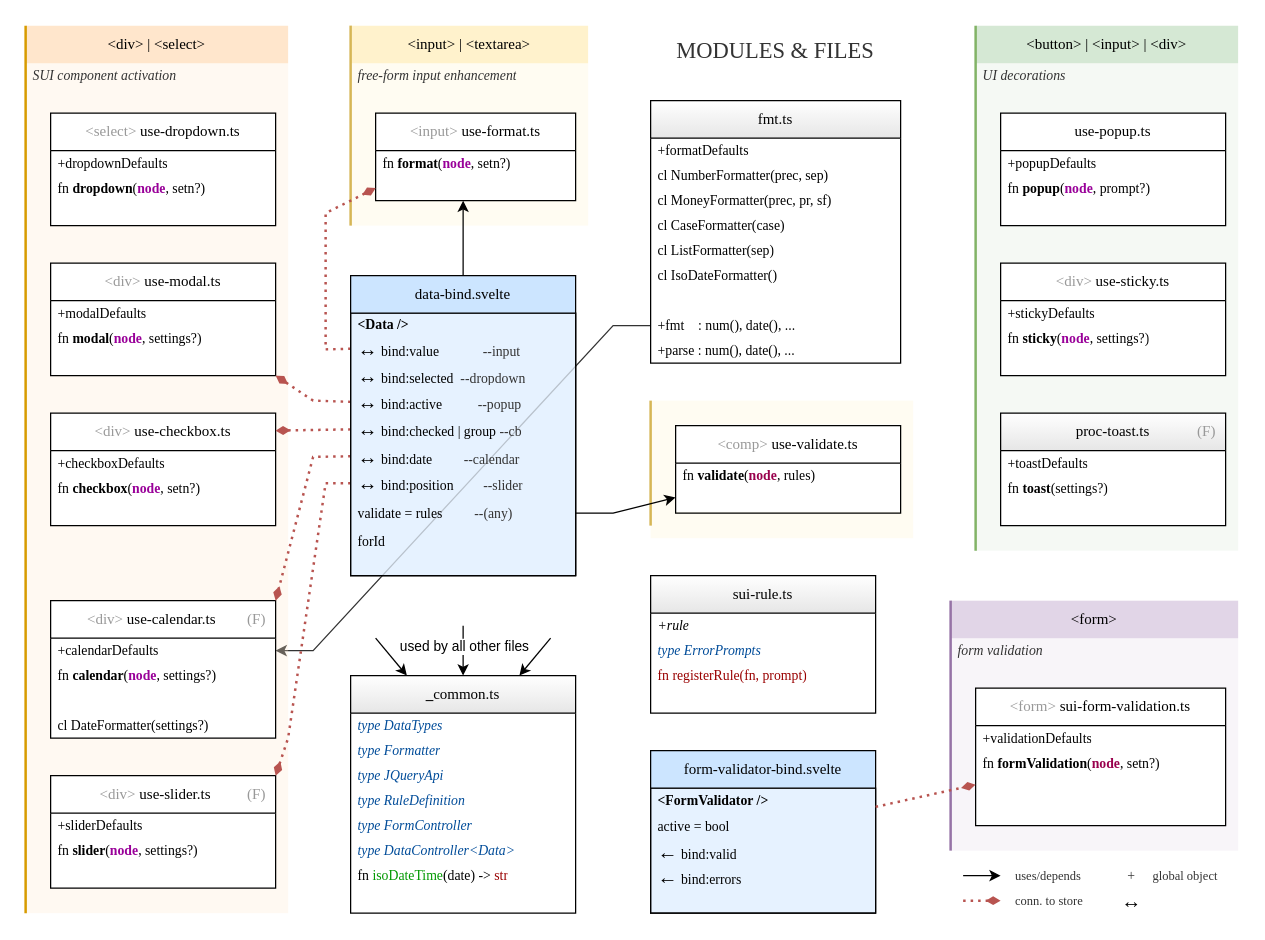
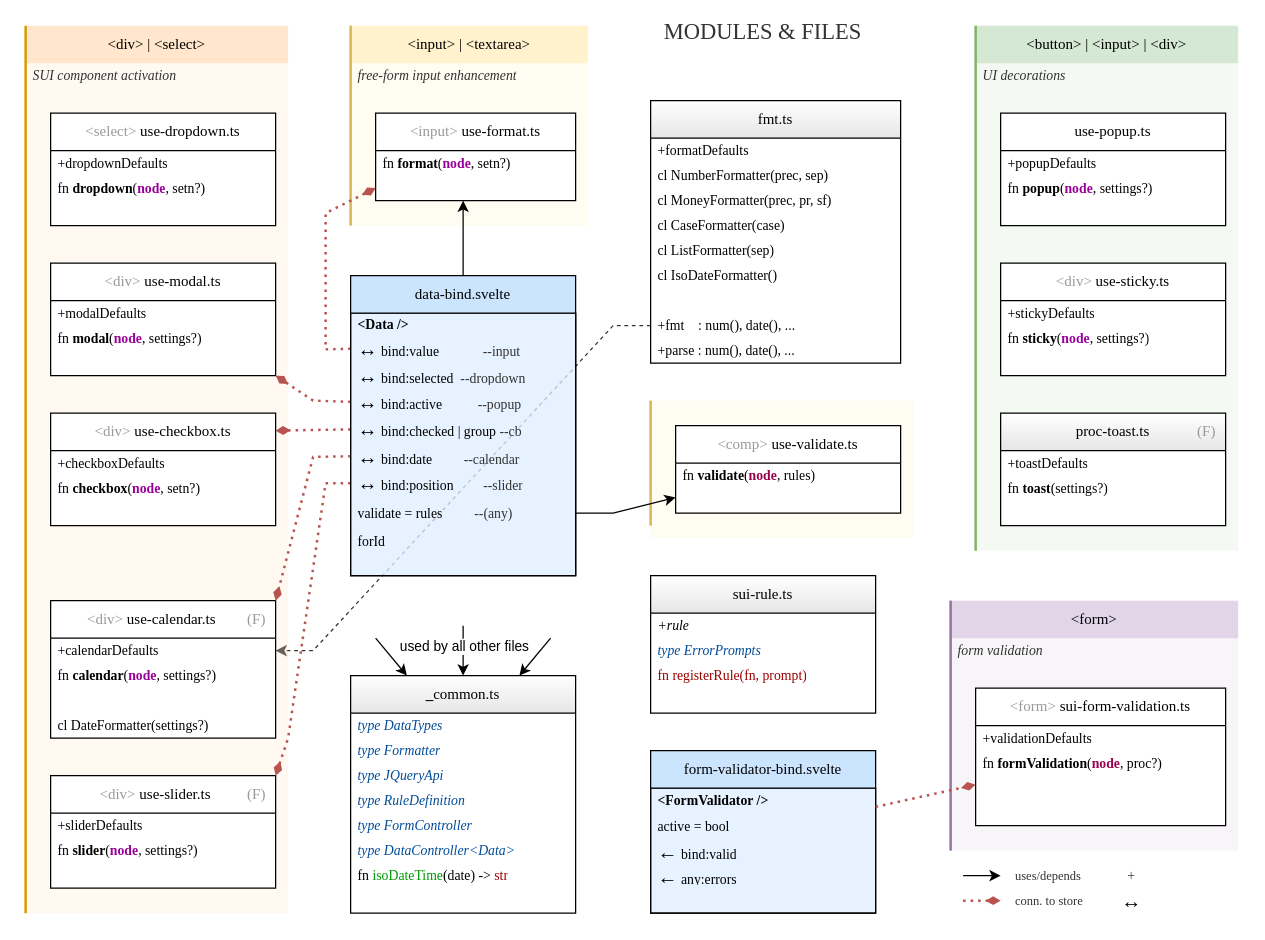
- <mxCell id="102" value="MODULES &amp;amp; FILES" style="rounded=0;whiteSpace=wrap;html=1;fillColor=none;strokeColor=none;fontFamily=Verdana;fontSize=18;fontColor=#333333;align=center;" vertex="1" parent="1"><mxGeometry x="520" y="20" width="200" height="40" as="geometry" /></mxCell>
+ <mxCell id="102" value="MODULES &amp;amp; FILES" style="rounded=0;whiteSpace=wrap;html=1;fillColor=none;strokeColor=none;fontFamily=Verdana;fontSize=18;fontColor=#333333;align=center;" vertex="1" parent="1"><mxGeometry x="510" y="5" width="200" height="40" as="geometry" /></mxCell>
- <mxCell id="47" value="fn &lt;b style=&quot;font-size: 11px;&quot;&gt;popup&lt;/b&gt;(&lt;font color=&quot;#990099&quot;&gt;&lt;b&gt;node&lt;/b&gt;&lt;/font&gt;, prompt?)" style="text;strokeColor=none;fillColor=none;align=left;verticalAlign=middle;spacingLeft=4;spacingRight=4;overflow=hidden;points=[[0,0.5],[1,0.5]];portConstraint=eastwest;rotatable=0;whiteSpace=wrap;html=1;fontFamily=Verdana;fontSize=11;" vertex="1" parent="45"><mxGeometry y="50" width="180" height="20" as="geometry" /></mxCell>
+ <mxCell id="47" value="fn &lt;b style=&quot;font-size: 11px;&quot;&gt;popup&lt;/b&gt;(&lt;font color=&quot;#990099&quot;&gt;&lt;b&gt;node&lt;/b&gt;&lt;/font&gt;, settings?)" style="text;strokeColor=none;fillColor=none;align=left;verticalAlign=middle;spacingLeft=4;spacingRight=4;overflow=hidden;points=[[0,0.5],[1,0.5]];portConstraint=eastwest;rotatable=0;whiteSpace=wrap;html=1;fontFamily=Verdana;fontSize=11;" vertex="1" parent="45"><mxGeometry y="50" width="180" height="20" as="geometry" /></mxCell>
- <mxCell id="3" style="rounded=0;orthogonalLoop=1;jettySize=auto;html=1;fontSize=11;exitX=0;exitY=0.5;exitDx=0;exitDy=0;strokeColor=#333333;entryX=1;entryY=0.5;entryDx=0;entryDy=0;" edge="1" parent="1" source="74" target="29"><mxGeometry relative="1" as="geometry"><mxPoint x="520" y="270" as="sourcePoint" /><mxPoint x="220" y="560" as="targetPoint" /><Array as="points"><mxPoint x="490" y="260" /><mxPoint x="250" y="520" /></Array></mxGeometry></mxCell>
+ <mxCell id="3" style="rounded=0;orthogonalLoop=1;jettySize=auto;html=1;fontSize=11;exitX=0;exitY=0.5;exitDx=0;exitDy=0;strokeColor=#333333;entryX=1;entryY=0.5;entryDx=0;entryDy=0;dashed=1;" edge="1" parent="1" source="74" target="29"><mxGeometry relative="1" as="geometry"><mxPoint x="520" y="270" as="sourcePoint" /><mxPoint x="220" y="560" as="targetPoint" /><Array as="points"><mxPoint x="490" y="260" /><mxPoint x="250" y="520" /></Array></mxGeometry></mxCell>
- <mxCell id="81" value="fn &lt;b style=&quot;font-size: 11px;&quot;&gt;formValidation&lt;/b&gt;(&lt;font color=&quot;#99004d&quot;&gt;&lt;b&gt;node&lt;/b&gt;&lt;/font&gt;, setn?)" style="text;strokeColor=none;fillColor=none;align=left;verticalAlign=middle;spacingLeft=4;spacingRight=4;overflow=hidden;points=[[0,0.5],[1,0.5]];portConstraint=eastwest;rotatable=0;whiteSpace=wrap;html=1;fontFamily=Verdana;fontSize=11;" vertex="1" parent="79"><mxGeometry y="50" width="200" height="20" as="geometry" /></mxCell>
+ <mxCell id="81" value="fn &lt;b style=&quot;font-size: 11px;&quot;&gt;formValidation&lt;/b&gt;(&lt;font color=&quot;#99004d&quot;&gt;&lt;b&gt;node&lt;/b&gt;&lt;/font&gt;, proc?)" style="text;strokeColor=none;fillColor=none;align=left;verticalAlign=middle;spacingLeft=4;spacingRight=4;overflow=hidden;points=[[0,0.5],[1,0.5]];portConstraint=eastwest;rotatable=0;whiteSpace=wrap;html=1;fontFamily=Verdana;fontSize=11;" vertex="1" parent="79"><mxGeometry y="50" width="200" height="20" as="geometry" /></mxCell>
- <mxCell id="91" value="&lt;span style=&quot;font-family: &amp;quot;Times New Roman&amp;quot;; font-size: medium; text-align: center;&quot;&gt;←&lt;/span&gt;&amp;nbsp;bind:errors" style="text;strokeColor=none;fillColor=none;align=left;verticalAlign=bottom;spacingLeft=4;spacingRight=4;overflow=hidden;points=[[0,0.5],[1,0.5]];portConstraint=eastwest;rotatable=0;whiteSpace=wrap;html=1;fontFamily=Verdana;fontSize=11;" vertex="1" parent="87"><mxGeometry y="90" width="180" height="20" as="geometry" /></mxCell>
+ <mxCell id="91" value="&lt;span style=&quot;font-family: &amp;quot;Times New Roman&amp;quot;; font-size: medium; text-align: center;&quot;&gt;←&lt;/span&gt;&amp;nbsp;any:errors" style="text;strokeColor=none;fillColor=none;align=left;verticalAlign=bottom;spacingLeft=4;spacingRight=4;overflow=hidden;points=[[0,0.5],[1,0.5]];portConstraint=eastwest;rotatable=0;whiteSpace=wrap;html=1;fontFamily=Verdana;fontSize=11;" vertex="1" parent="87"><mxGeometry y="90" width="180" height="20" as="geometry" /></mxCell>
- <mxCell id="126" value="global object" style="rounded=0;whiteSpace=wrap;html=1;fillColor=none;strokeColor=none;fontFamily=Verdana;fontSize=10;fontColor=#333333;align=left;" vertex="1" parent="1"><mxGeometry x="920" y="690" width="70" height="20" as="geometry" /></mxCell>
